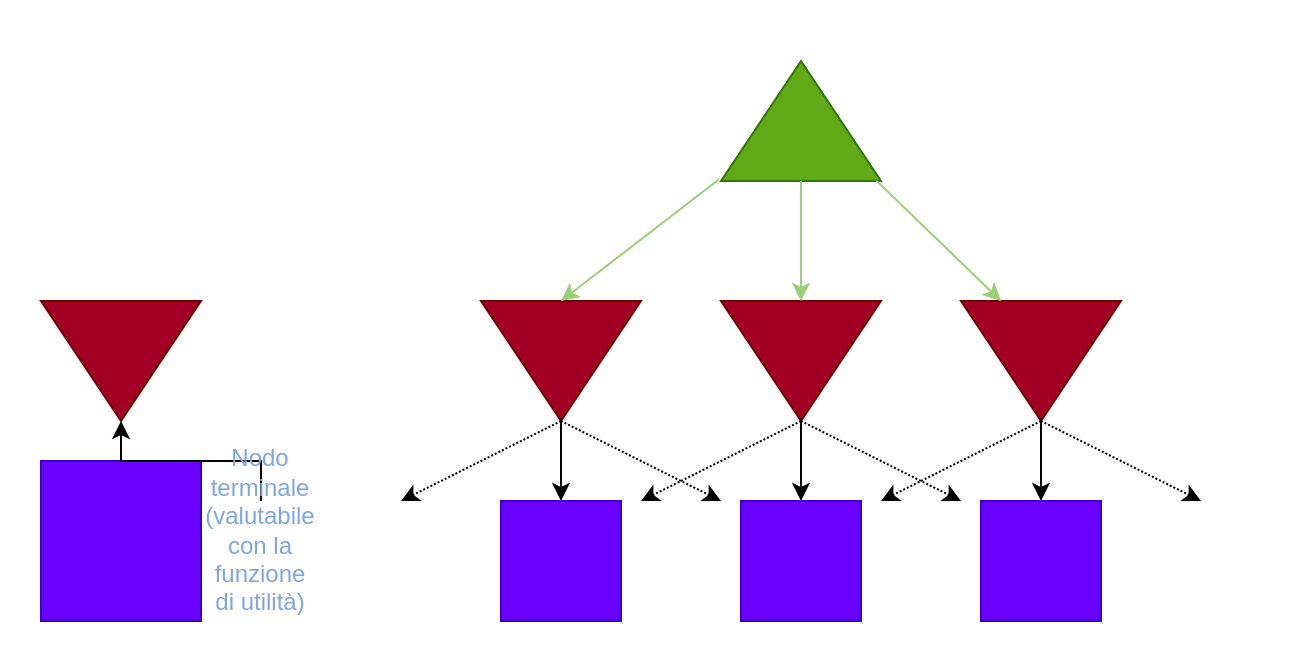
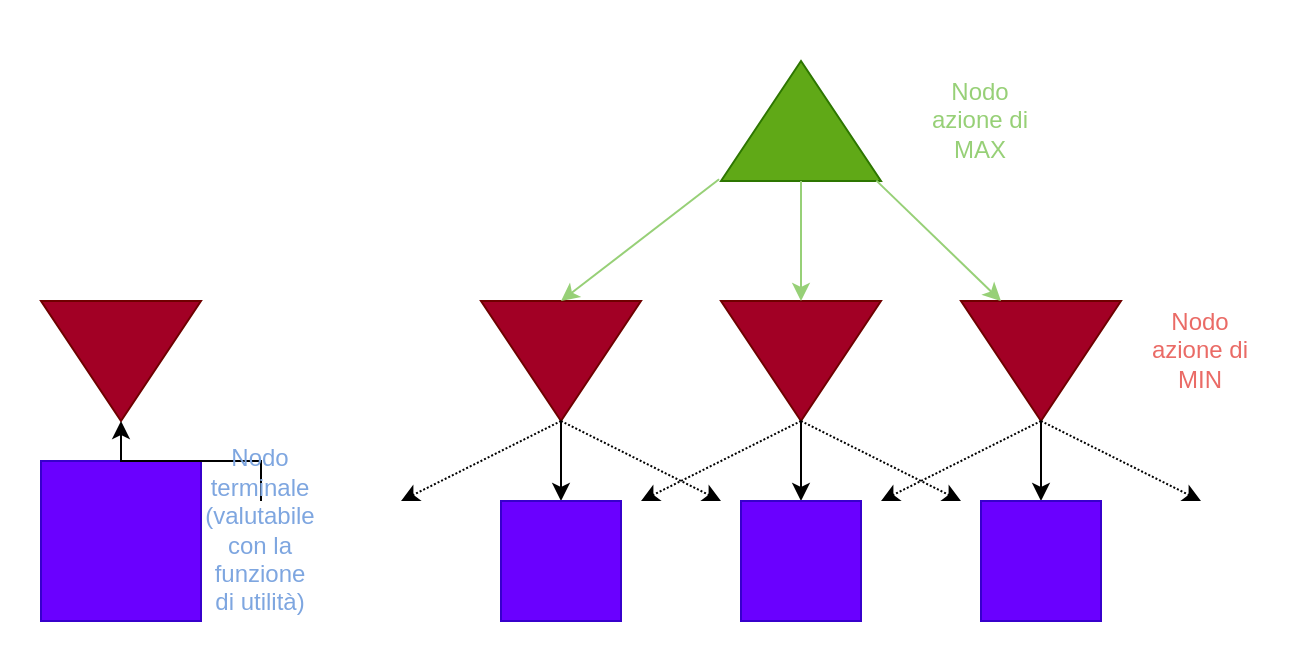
+ <mxCell id="3" value="Nodo azione di MAX" style="text;html=1;align=center;verticalAlign=middle;whiteSpace=wrap;rounded=0;fontColor=#97D077;" parent="1" vertex="1"><mxGeometry x="460" y="45" width="60" height="30" as="geometry" /></mxCell>
+ <mxCell id="5" value="Nodo azione di MIN" style="text;html=1;strokeColor=none;fillColor=none;align=center;verticalAlign=middle;whiteSpace=wrap;rounded=0;fontColor=#EA6B66;" parent="1" vertex="1"><mxGeometry x="570" y="160" width="60" height="30" as="geometry" /></mxCell>
